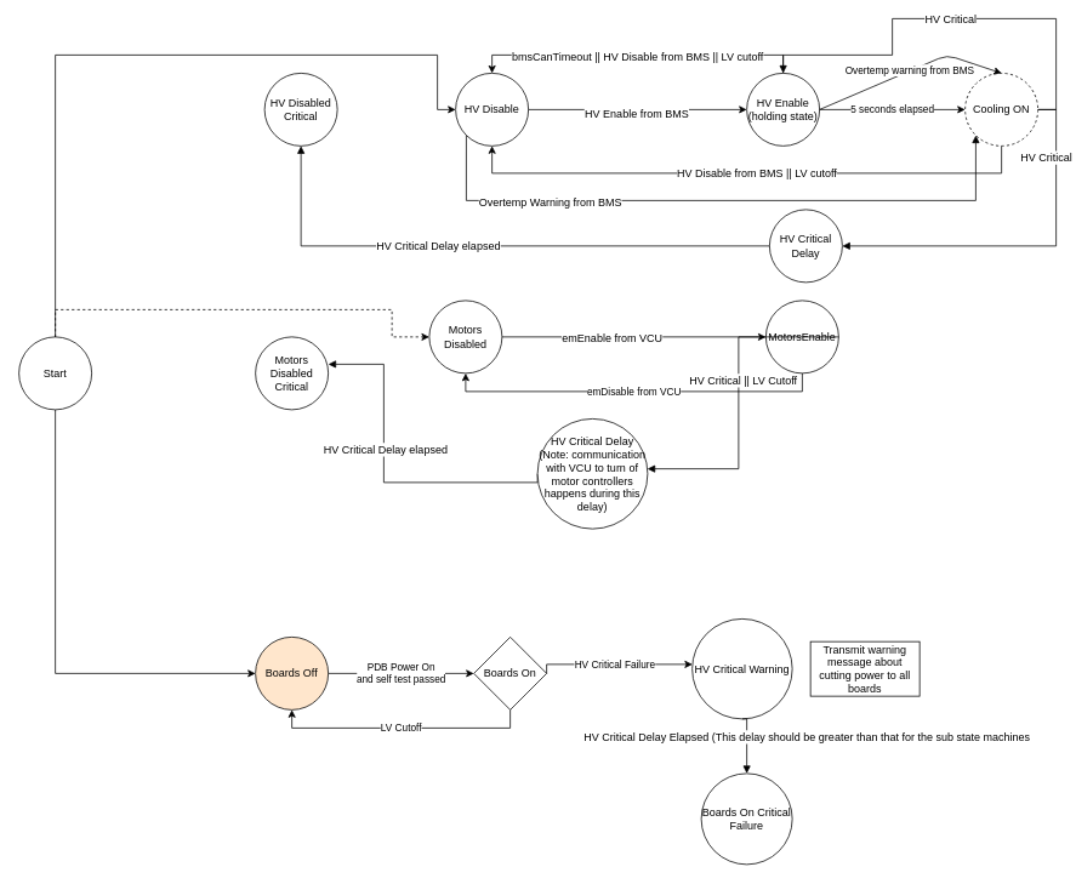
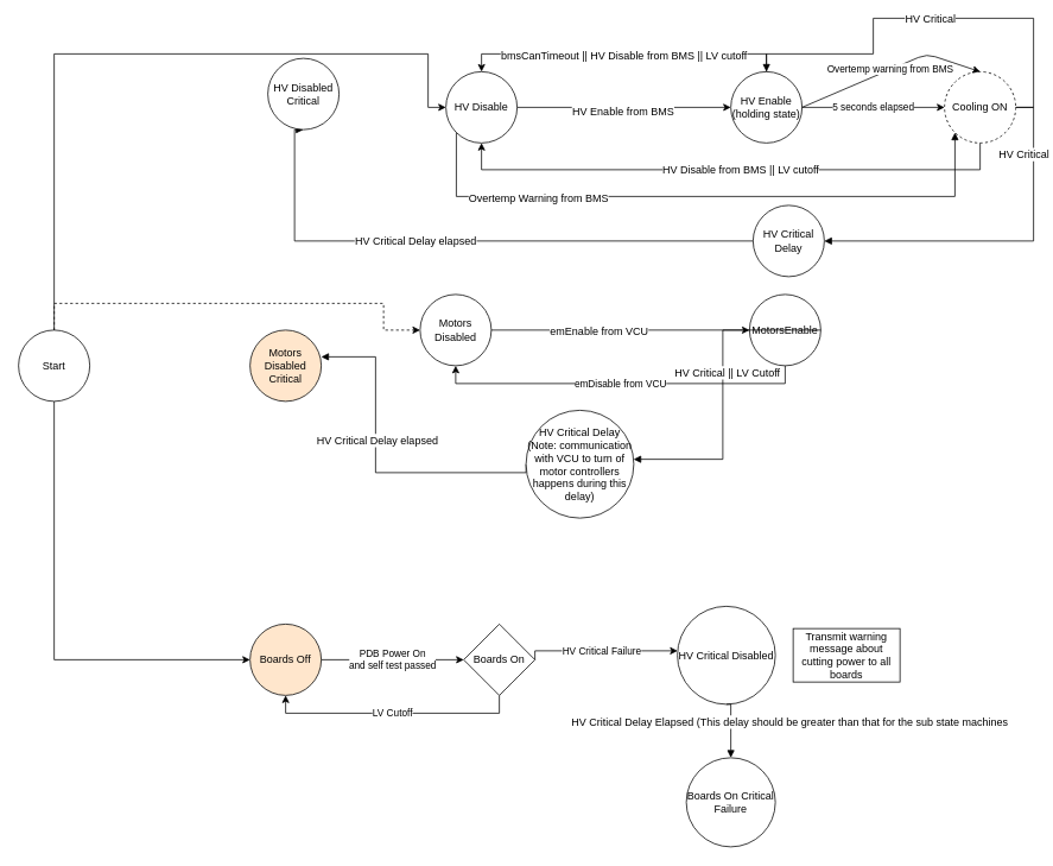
- <mxCell id="40" value="HV Disabled Critical" style="ellipse;whiteSpace=wrap;html=1;aspect=fixed;" parent="1" vertex="1"><mxGeometry x="290" y="80" width="80" height="80" as="geometry" /></mxCell>
+ <mxCell id="40" value="HV Disabled Critical" style="ellipse;whiteSpace=wrap;html=1;aspect=fixed;" parent="1" vertex="1"><mxGeometry x="300" y="65" width="80" height="80" as="geometry" /></mxCell>
- <mxCell id="39" value="Motors Disabled Critical" style="ellipse;whiteSpace=wrap;html=1;aspect=fixed;" parent="1" vertex="1"><mxGeometry x="280" y="370" width="80" height="80" as="geometry" /></mxCell>
+ <mxCell id="39" value="Motors Disabled Critical" style="ellipse;whiteSpace=wrap;html=1;aspect=fixed;fillColor=#ffe6cc;" parent="1" vertex="1"><mxGeometry x="280" y="370" width="80" height="80" as="geometry" /></mxCell>
- <mxCell id="28" value="HV Critical Warning" style="ellipse" parent="1" vertex="1"><mxGeometry x="760" y="680" width="110" height="110" as="geometry" /></mxCell>
+ <mxCell id="28" value="HV Critical Disabled" style="ellipse" parent="1" vertex="1"><mxGeometry x="760" y="680" width="110" height="110" as="geometry" /></mxCell>
